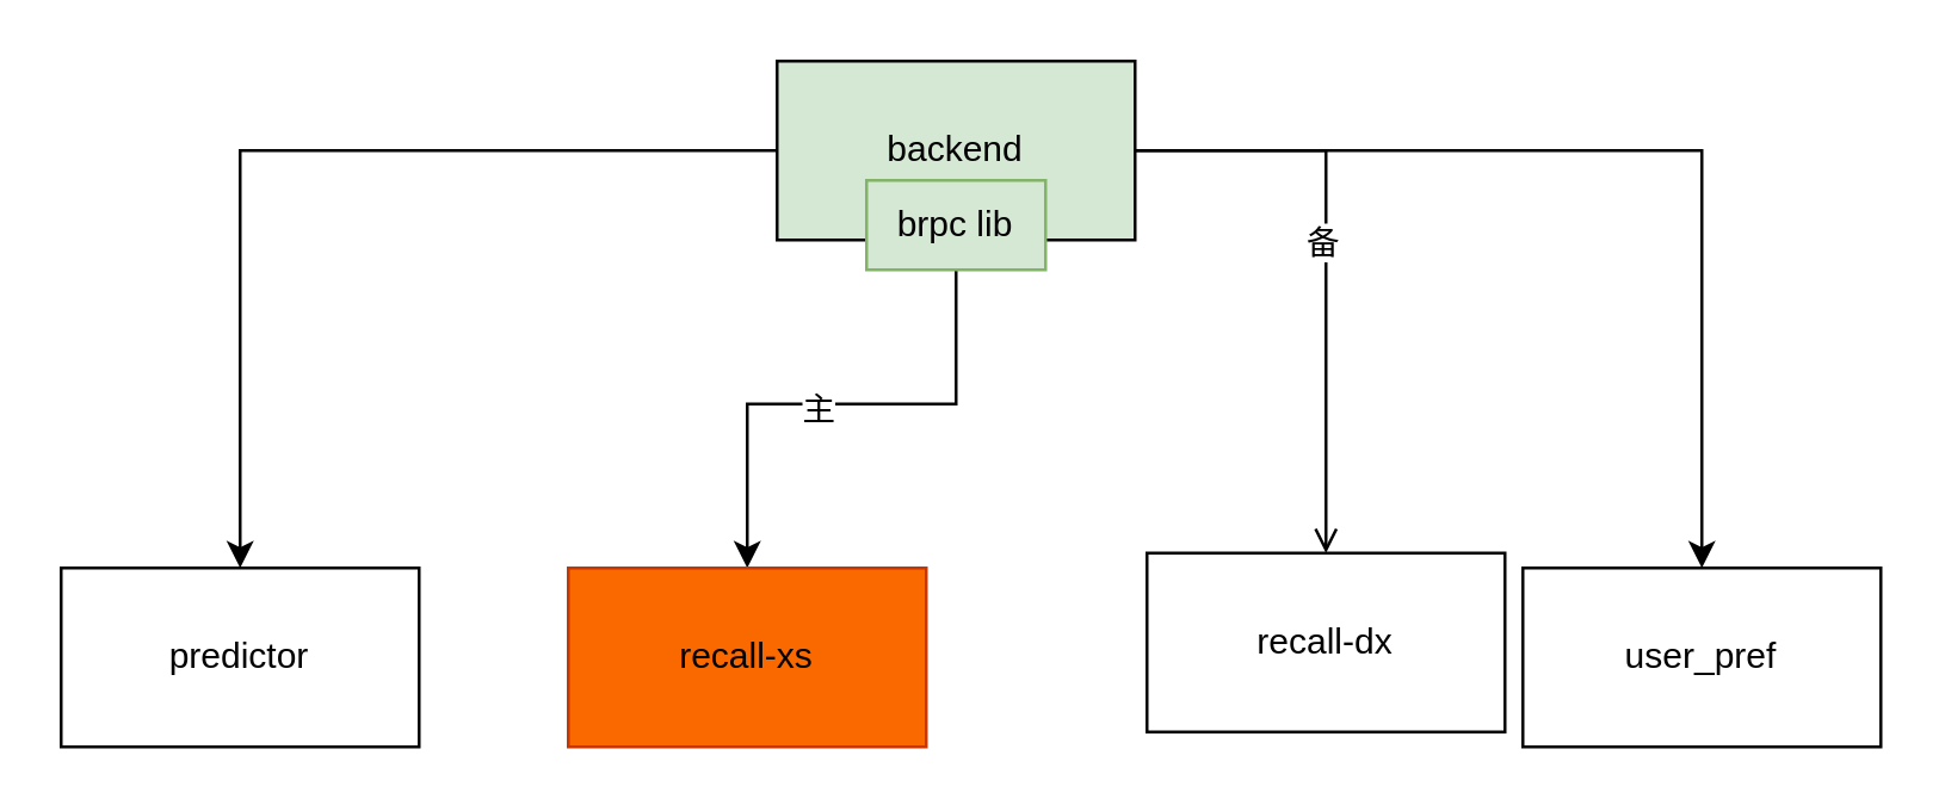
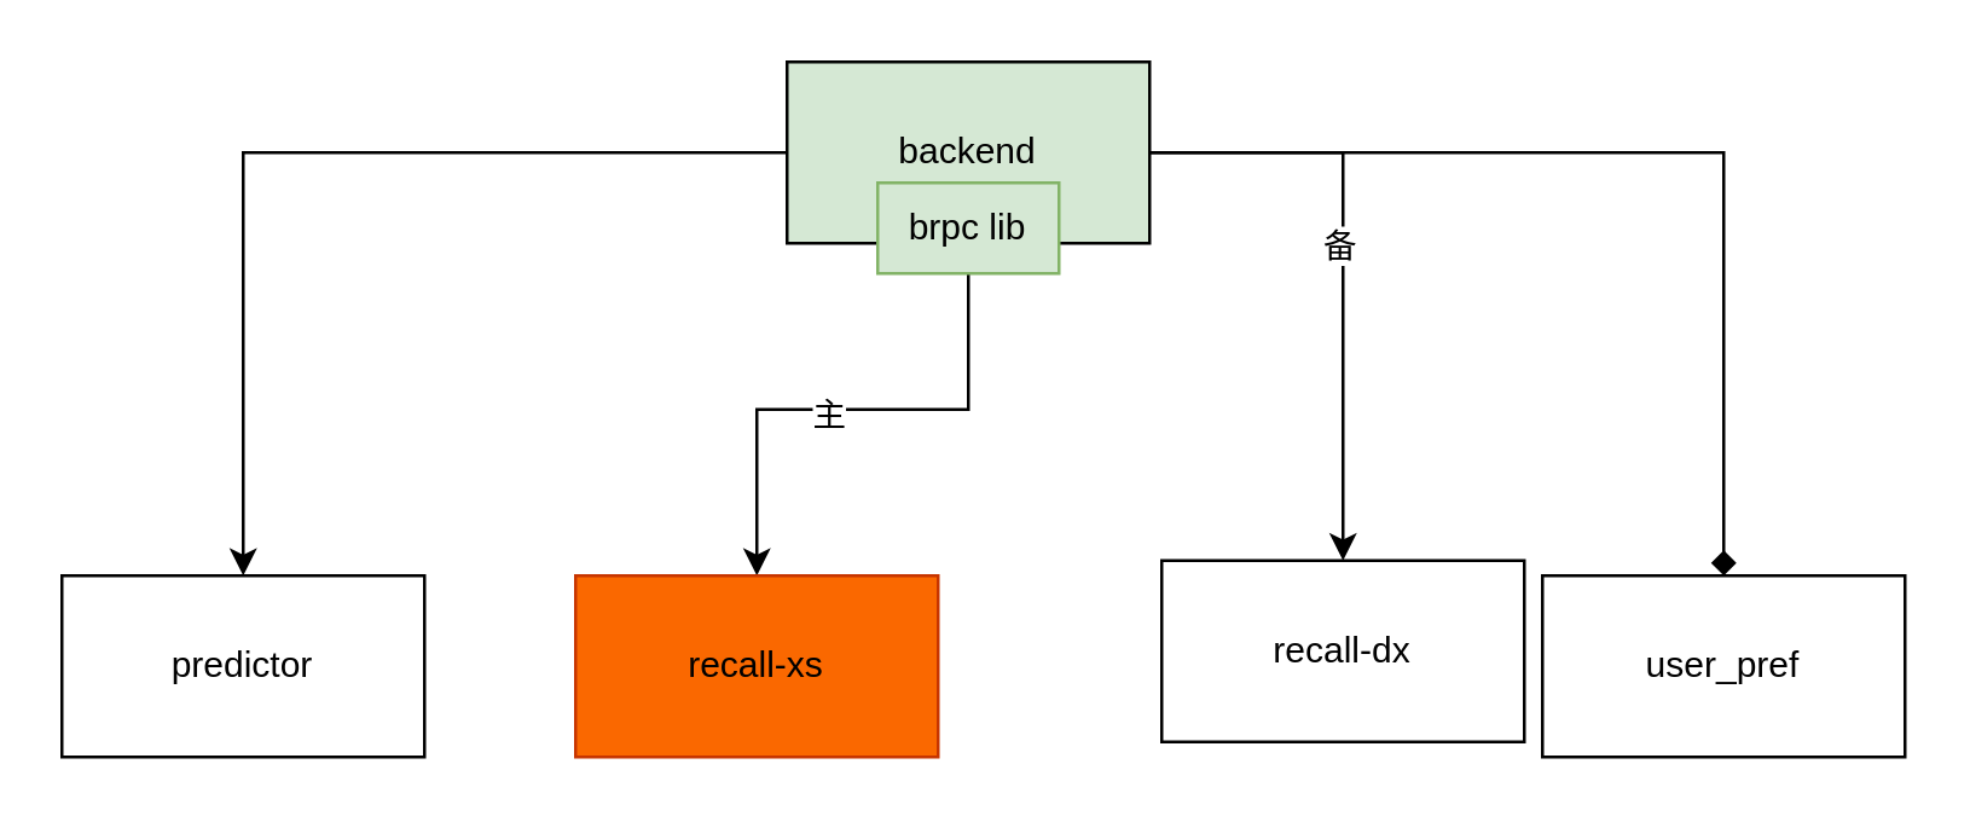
- <mxCell id="4" style="edgeStyle=orthogonalEdgeStyle;rounded=0;orthogonalLoop=1;jettySize=auto;html=1;endArrow=open;" edge="1" parent="1" source="8" target="9"><mxGeometry relative="1" as="geometry" /></mxCell>
+ <mxCell id="4" style="edgeStyle=orthogonalEdgeStyle;rounded=0;orthogonalLoop=1;jettySize=auto;html=1;" edge="1" parent="1" source="8" target="9"><mxGeometry relative="1" as="geometry" /></mxCell>
- <mxCell id="6" style="edgeStyle=orthogonalEdgeStyle;rounded=0;orthogonalLoop=1;jettySize=auto;html=1;entryX=0.5;entryY=0;entryDx=0;entryDy=0;" edge="1" parent="1" source="8" target="12"><mxGeometry relative="1" as="geometry" /></mxCell>
+ <mxCell id="6" style="edgeStyle=orthogonalEdgeStyle;rounded=0;orthogonalLoop=1;jettySize=auto;html=1;entryX=0.5;entryY=0;entryDx=0;entryDy=0;endArrow=diamond;" edge="1" parent="1" source="8" target="12"><mxGeometry relative="1" as="geometry" /></mxCell>
